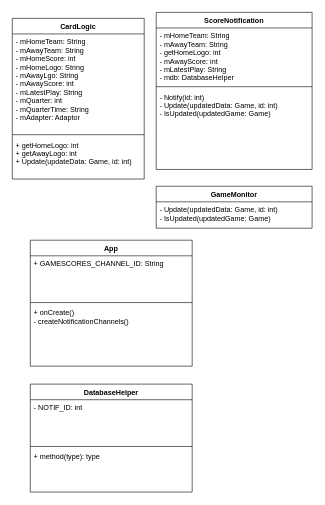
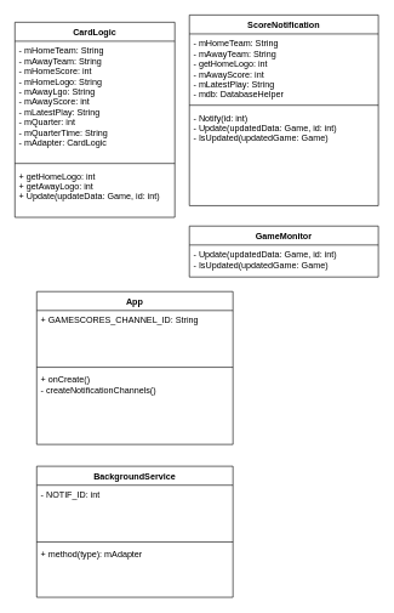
- <mxCell id="9" value="- mHomeTeam: String&#10;- mAwayTeam: String&#10;- mHomeScore: int&#10;- mHomeLogo: String&#10;- mAwayLgo: String&#10;- mAwayScore: int&#10;- mLatestPlay: String&#10;- mQuarter: int&#10;- mQuarterTime: String&#10;- mAdapter: Adaptor" style="text;strokeColor=none;fillColor=none;align=left;verticalAlign=top;spacingLeft=4;spacingRight=4;overflow=hidden;rotatable=0;points=[[0,0.5],[1,0.5]];portConstraint=eastwest;" vertex="1" parent="8"><mxGeometry y="26" width="220" height="164" as="geometry" /></mxCell>
+ <mxCell id="9" value="- mHomeTeam: String&#10;- mAwayTeam: String&#10;- mHomeScore: int&#10;- mHomeLogo: String&#10;- mAwayLgo: String&#10;- mAwayScore: int&#10;- mLatestPlay: String&#10;- mQuarter: int&#10;- mQuarterTime: String&#10;- mAdapter: CardLogic" style="text;strokeColor=none;fillColor=none;align=left;verticalAlign=top;spacingLeft=4;spacingRight=4;overflow=hidden;rotatable=0;points=[[0,0.5],[1,0.5]];portConstraint=eastwest;" vertex="1" parent="8"><mxGeometry y="26" width="220" height="164" as="geometry" /></mxCell>
- <mxCell id="16" value="DatabaseHelper" style="swimlane;fontStyle=1;align=center;verticalAlign=top;childLayout=stackLayout;horizontal=1;startSize=26;horizontalStack=0;resizeParent=1;resizeParentMax=0;resizeLast=0;collapsible=1;marginBottom=0;" vertex="1" parent="1"><mxGeometry x="50" y="640" width="270" height="180" as="geometry" /></mxCell>
+ <mxCell id="16" value="BackgroundService" style="swimlane;fontStyle=1;align=center;verticalAlign=top;childLayout=stackLayout;horizontal=1;startSize=26;horizontalStack=0;resizeParent=1;resizeParentMax=0;resizeLast=0;collapsible=1;marginBottom=0;" vertex="1" parent="1"><mxGeometry x="50" y="640" width="270" height="180" as="geometry" /></mxCell>
- <mxCell id="19" value="+ method(type): type" style="text;strokeColor=none;fillColor=none;align=left;verticalAlign=top;spacingLeft=4;spacingRight=4;overflow=hidden;rotatable=0;points=[[0,0.5],[1,0.5]];portConstraint=eastwest;" vertex="1" parent="16"><mxGeometry y="108" width="270" height="72" as="geometry" /></mxCell>
+ <mxCell id="19" value="+ method(type): mAdapter" style="text;strokeColor=none;fillColor=none;align=left;verticalAlign=top;spacingLeft=4;spacingRight=4;overflow=hidden;rotatable=0;points=[[0,0.5],[1,0.5]];portConstraint=eastwest;" vertex="1" parent="16"><mxGeometry y="108" width="270" height="72" as="geometry" /></mxCell>
